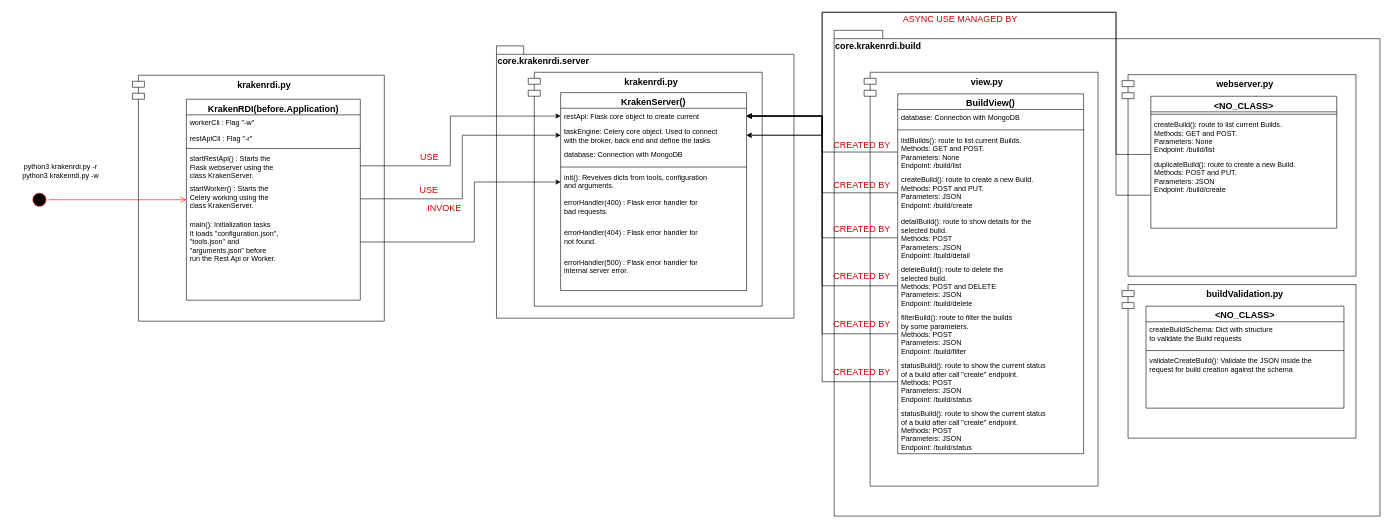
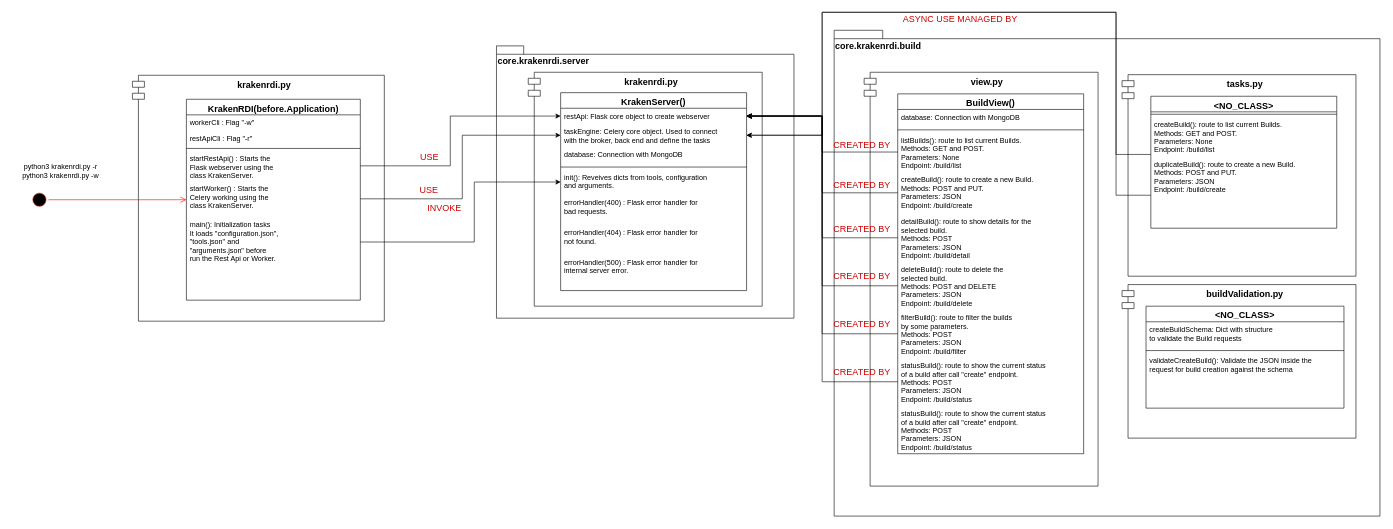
- <mxCell id="29" value="webserver.py" style="shape=module;align=left;spacingLeft=20;align=center;verticalAlign=top;fontStyle=1;horizontal=1;fontSize=15;" vertex="1" parent="1"><mxGeometry x="1870" y="124" width="390" height="336" as="geometry" /></mxCell>
+ <mxCell id="29" value="tasks.py" style="shape=module;align=left;spacingLeft=20;align=center;verticalAlign=top;fontStyle=1;horizontal=1;fontSize=15;" vertex="1" parent="1"><mxGeometry x="1870" y="124" width="390" height="336" as="geometry" /></mxCell>
- <mxCell id="17" value="restApi: Flask core object to create current" style="text;align=left;verticalAlign=top;spacingLeft=4;spacingRight=4;overflow=hidden;rotatable=0;points=[[0,0.5],[1,0.5]];portConstraint=eastwest;rounded=0;shadow=0;html=0;fontStyle=0;fontSize=12;" vertex="1" parent="16"><mxGeometry y="26" width="310" height="26" as="geometry" /></mxCell>
+ <mxCell id="17" value="restApi: Flask core object to create webserver" style="text;align=left;verticalAlign=top;spacingLeft=4;spacingRight=4;overflow=hidden;rotatable=0;points=[[0,0.5],[1,0.5]];portConstraint=eastwest;rounded=0;shadow=0;html=0;fontStyle=0;fontSize=12;" vertex="1" parent="16"><mxGeometry y="26" width="310" height="26" as="geometry" /></mxCell>
